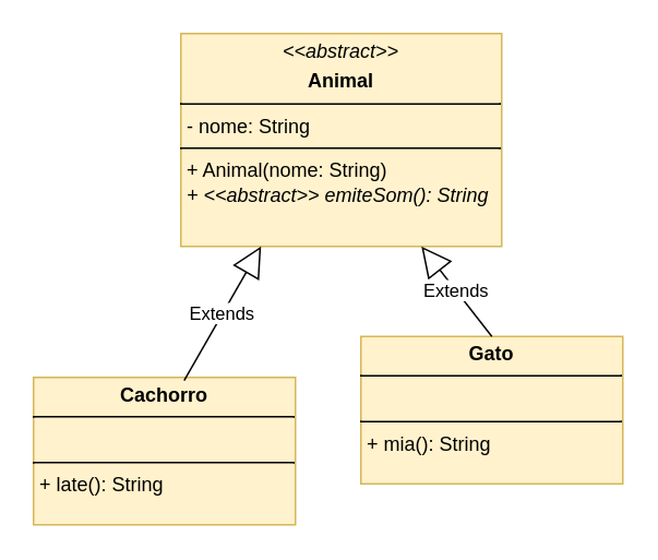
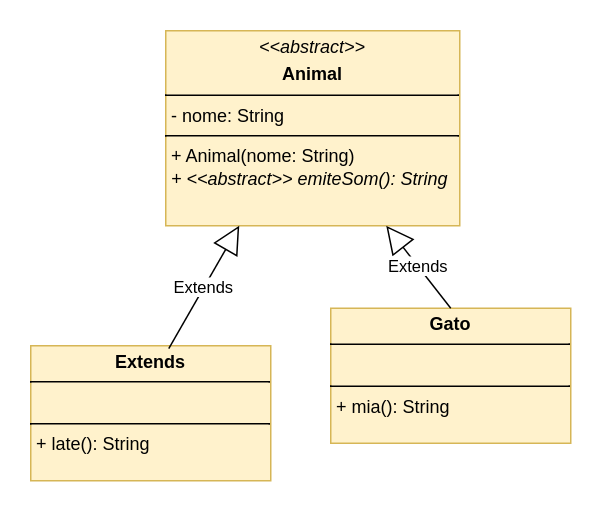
- <mxCell id="3" value="&lt;p style=&quot;margin:0px;margin-top:4px;text-align:center;&quot;&gt;&lt;b&gt;Cachorro&lt;/b&gt;&lt;/p&gt;&lt;hr size=&quot;1&quot; style=&quot;border-style:solid;&quot;&gt;&lt;p style=&quot;margin:0px;margin-left:4px;&quot;&gt;&lt;br&gt;&lt;/p&gt;&lt;hr size=&quot;1&quot; style=&quot;border-style:solid;&quot;&gt;&lt;p style=&quot;margin:0px;margin-left:4px;&quot;&gt;+ late(): String&lt;br&gt;&lt;/p&gt;" style="verticalAlign=top;align=left;overflow=fill;html=1;whiteSpace=wrap;fillColor=#fff2cc;strokeColor=#d6b656;" vertex="1" parent="1"><mxGeometry x="20" y="230" width="160" height="90" as="geometry" /></mxCell>
+ <mxCell id="3" value="&lt;p style=&quot;margin:0px;margin-top:4px;text-align:center;&quot;&gt;&lt;b&gt;Extends&lt;/b&gt;&lt;/p&gt;&lt;hr size=&quot;1&quot; style=&quot;border-style:solid;&quot;&gt;&lt;p style=&quot;margin:0px;margin-left:4px;&quot;&gt;&lt;br&gt;&lt;/p&gt;&lt;hr size=&quot;1&quot; style=&quot;border-style:solid;&quot;&gt;&lt;p style=&quot;margin:0px;margin-left:4px;&quot;&gt;+ late(): String&lt;br&gt;&lt;/p&gt;" style="verticalAlign=top;align=left;overflow=fill;html=1;whiteSpace=wrap;fillColor=#fff2cc;strokeColor=#d6b656;" vertex="1" parent="1"><mxGeometry x="20" y="230" width="160" height="90" as="geometry" /></mxCell>
